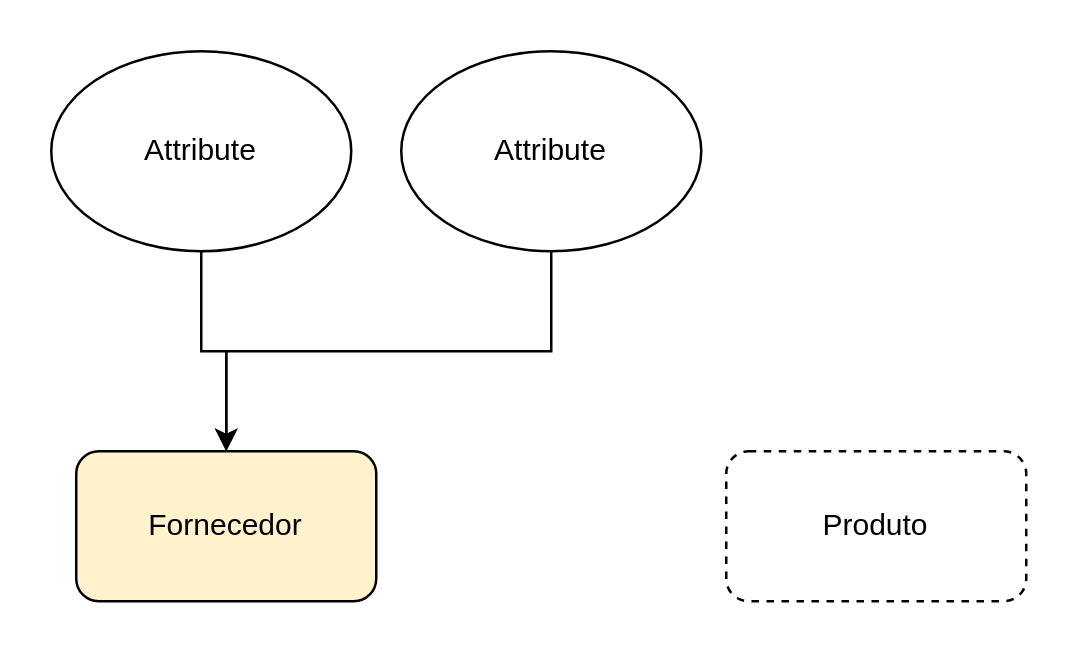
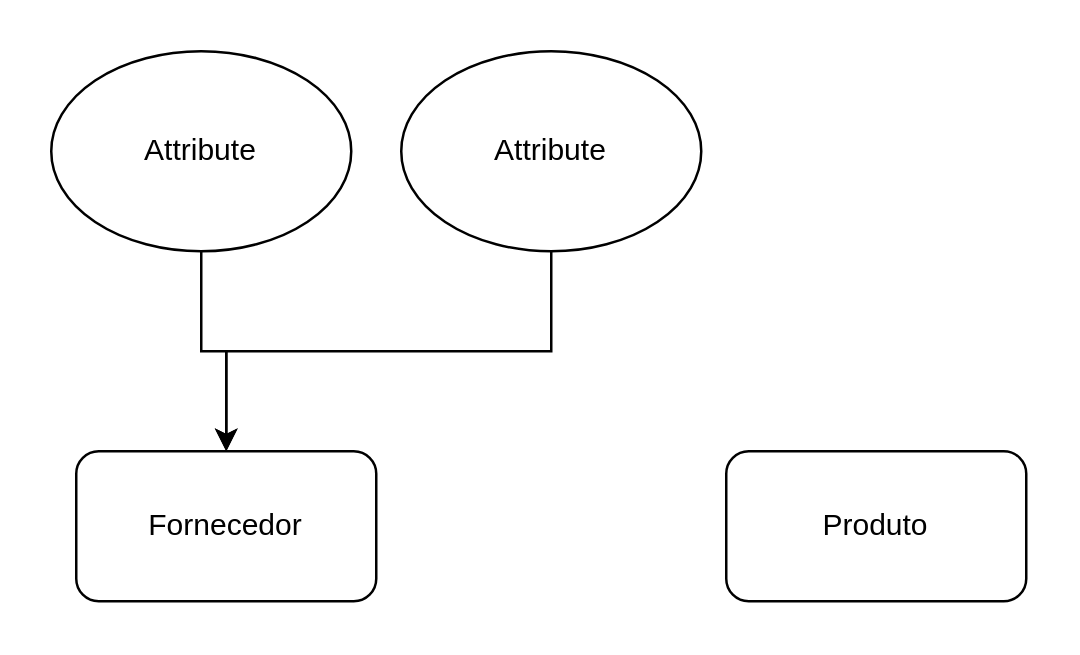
- <mxCell id="2" value="Fornecedor" style="rounded=1;whiteSpace=wrap;html=1;fillColor=#fff2cc;" vertex="1" parent="1"><mxGeometry x="30" y="180" width="120" height="60" as="geometry" /></mxCell>
+ <mxCell id="2" value="Fornecedor" style="rounded=1;whiteSpace=wrap;html=1;" vertex="1" parent="1"><mxGeometry x="30" y="180" width="120" height="60" as="geometry" /></mxCell>
- <mxCell id="7" value="Produto" style="rounded=1;whiteSpace=wrap;html=1;dashed=1;" vertex="1" parent="1"><mxGeometry x="290" y="180" width="120" height="60" as="geometry" /></mxCell>
+ <mxCell id="7" value="Produto" style="rounded=1;whiteSpace=wrap;html=1;" vertex="1" parent="1"><mxGeometry x="290" y="180" width="120" height="60" as="geometry" /></mxCell>
